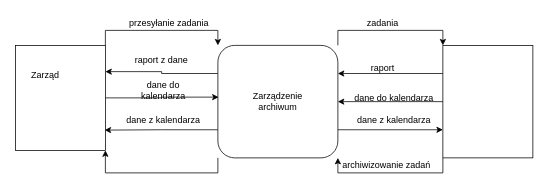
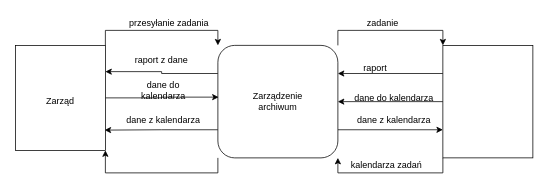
- <mxCell id="21" value="zadania" style="text;html=1;strokeColor=none;fillColor=none;align=center;verticalAlign=middle;whiteSpace=wrap;rounded=0;" vertex="1" parent="1"><mxGeometry x="490" y="20" width="40" height="20" as="geometry" /></mxCell>
+ <mxCell id="21" value="zadanie" style="text;html=1;strokeColor=none;fillColor=none;align=center;verticalAlign=middle;whiteSpace=wrap;rounded=0;" vertex="1" parent="1"><mxGeometry x="490" y="20" width="40" height="20" as="geometry" /></mxCell>
- <mxCell id="22" value="raport" style="text;html=1;strokeColor=none;fillColor=none;align=center;verticalAlign=middle;whiteSpace=wrap;rounded=0;" vertex="1" parent="1"><mxGeometry x="490" y="80" width="40" height="20" as="geometry" /></mxCell>
+ <mxCell id="22" value="raport" style="text;html=1;strokeColor=none;fillColor=none;align=center;verticalAlign=middle;whiteSpace=wrap;rounded=0;" vertex="1" parent="1"><mxGeometry x="480" y="80" width="40" height="20" as="geometry" /></mxCell>
- <mxCell id="12" value="Zarząd" style="text;html=1;strokeColor=none;fillColor=none;align=center;verticalAlign=middle;whiteSpace=wrap;rounded=0;" vertex="1" parent="1"><mxGeometry x="40" y="90" width="40" height="20" as="geometry" /></mxCell>
+ <mxCell id="12" value="Zarząd" style="text;html=1;strokeColor=none;fillColor=none;align=center;verticalAlign=middle;whiteSpace=wrap;rounded=0;" vertex="1" parent="1"><mxGeometry x="60" y="125" width="40" height="20" as="geometry" /></mxCell>
- <mxCell id="25" value="archiwizowanie zadań" style="text;html=1;strokeColor=none;fillColor=none;align=center;verticalAlign=middle;whiteSpace=wrap;rounded=0;" vertex="1" parent="1"><mxGeometry x="450" y="210" width="130" height="20" as="geometry" /></mxCell>
+ <mxCell id="25" value="kalendarza zadań" style="text;html=1;strokeColor=none;fillColor=none;align=center;verticalAlign=middle;whiteSpace=wrap;rounded=0;" vertex="1" parent="1"><mxGeometry x="450" y="210" width="130" height="20" as="geometry" /></mxCell>
